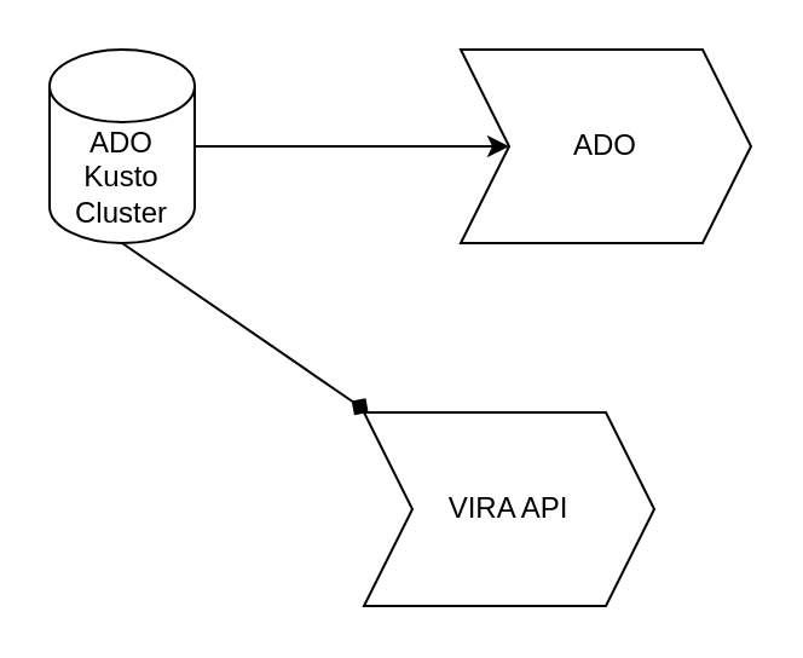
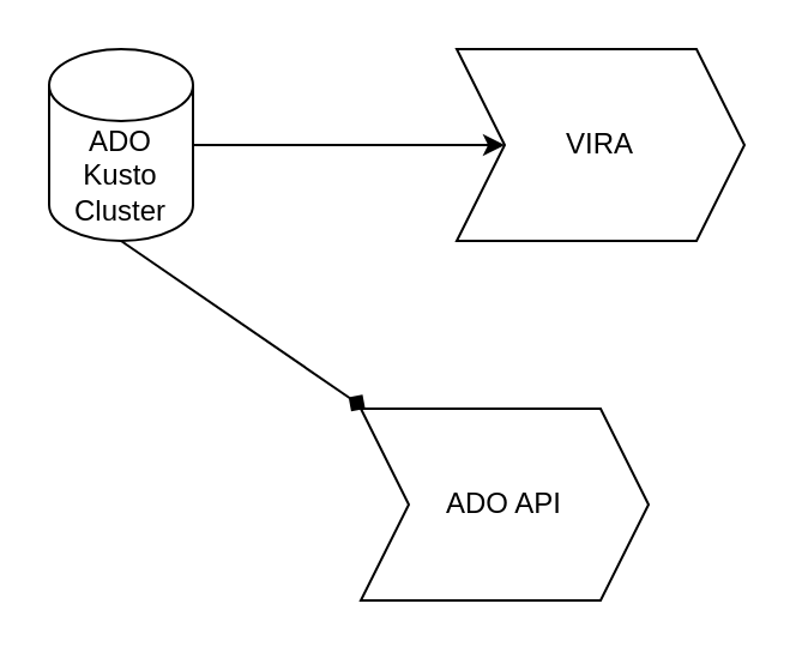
- <mxCell id="5" value="ADO" style="shape=step;perimeter=stepPerimeter;whiteSpace=wrap;html=1;fixedSize=1;" vertex="1" parent="1"><mxGeometry x="190" y="20" width="120" height="80" as="geometry" /></mxCell>
+ <mxCell id="5" value="VIRA" style="shape=step;perimeter=stepPerimeter;whiteSpace=wrap;html=1;fixedSize=1;" vertex="1" parent="1"><mxGeometry x="190" y="20" width="120" height="80" as="geometry" /></mxCell>
- <mxCell id="6" value="VIRA API" style="shape=step;perimeter=stepPerimeter;whiteSpace=wrap;html=1;fixedSize=1;" vertex="1" parent="1"><mxGeometry x="150" y="170" width="120" height="80" as="geometry" /></mxCell>
+ <mxCell id="6" value="ADO API" style="shape=step;perimeter=stepPerimeter;whiteSpace=wrap;html=1;fixedSize=1;" vertex="1" parent="1"><mxGeometry x="150" y="170" width="120" height="80" as="geometry" /></mxCell>
